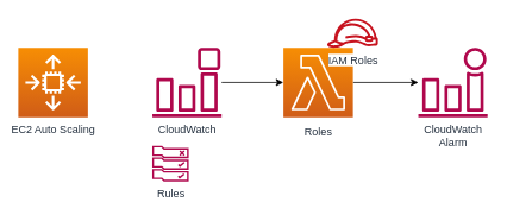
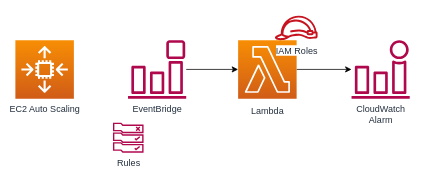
- <mxCell id="9" value="CloudWatch" style="outlineConnect=0;fontColor=#232F3E;gradientColor=none;fillColor=#B0084D;strokeColor=none;dashed=0;verticalLabelPosition=bottom;verticalAlign=top;align=center;html=1;fontSize=12;fontStyle=0;aspect=fixed;pointerEvents=1;shape=mxgraph.aws4.event_event_based;rounded=0;" vertex="1" parent="1"><mxGeometry x="170" y="52.72" width="78" height="78" as="geometry" /></mxCell>
+ <mxCell id="9" value="EventBridge" style="outlineConnect=0;fontColor=#232F3E;gradientColor=none;fillColor=#B0084D;strokeColor=none;dashed=0;verticalLabelPosition=bottom;verticalAlign=top;align=center;html=1;fontSize=12;fontStyle=0;aspect=fixed;pointerEvents=1;shape=mxgraph.aws4.event_event_based;rounded=0;" vertex="1" parent="1"><mxGeometry x="170" y="52.72" width="78" height="78" as="geometry" /></mxCell>
- <mxCell id="3" value="Roles" style="outlineConnect=0;fontColor=#232F3E;gradientColor=#F78E04;gradientDirection=north;fillColor=#D05C17;strokeColor=#ffffff;dashed=0;verticalLabelPosition=bottom;verticalAlign=top;align=center;html=1;fontSize=12;fontStyle=0;aspect=fixed;shape=mxgraph.aws4.resourceIcon;resIcon=mxgraph.aws4.lambda;labelBackgroundColor=#ffffff;spacingTop=3;rounded=0;" parent="1" vertex="1"><mxGeometry x="317" y="52.72" width="78" height="78" as="geometry" /></mxCell>
+ <mxCell id="3" value="Lambda" style="outlineConnect=0;fontColor=#232F3E;gradientColor=#F78E04;gradientDirection=north;fillColor=#D05C17;strokeColor=#ffffff;dashed=0;verticalLabelPosition=bottom;verticalAlign=top;align=center;html=1;fontSize=12;fontStyle=0;aspect=fixed;shape=mxgraph.aws4.resourceIcon;resIcon=mxgraph.aws4.lambda;labelBackgroundColor=#ffffff;spacingTop=3;rounded=0;" parent="1" vertex="1"><mxGeometry x="317" y="52.72" width="78" height="78" as="geometry" /></mxCell>
- <mxCell id="7" value="Rules" style="outlineConnect=0;fontColor=#232F3E;gradientColor=none;fillColor=#B0084D;strokeColor=none;dashed=0;verticalLabelPosition=bottom;verticalAlign=top;align=center;html=1;fontSize=12;fontStyle=0;aspect=fixed;pointerEvents=1;shape=mxgraph.aws4.rule_2;rounded=0;" vertex="1" parent="1"><mxGeometry x="170" y="162.72" width="41.05" height="40" as="geometry" /></mxCell>
+ <mxCell id="7" value="Rules" style="outlineConnect=0;fontColor=#232F3E;gradientColor=none;fillColor=#B0084D;strokeColor=none;dashed=0;verticalLabelPosition=bottom;verticalAlign=top;align=center;html=1;fontSize=12;fontStyle=0;aspect=fixed;pointerEvents=1;shape=mxgraph.aws4.rule_2;rounded=0;" vertex="1" parent="1"><mxGeometry x="150" y="162.72" width="41.05" height="40" as="geometry" /></mxCell>
